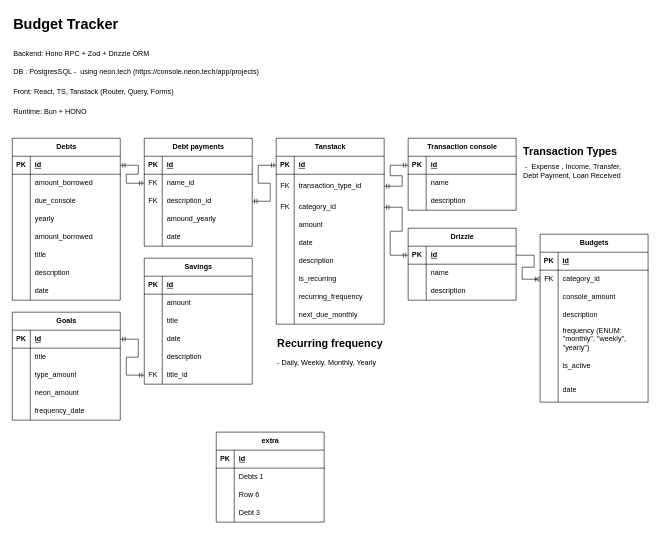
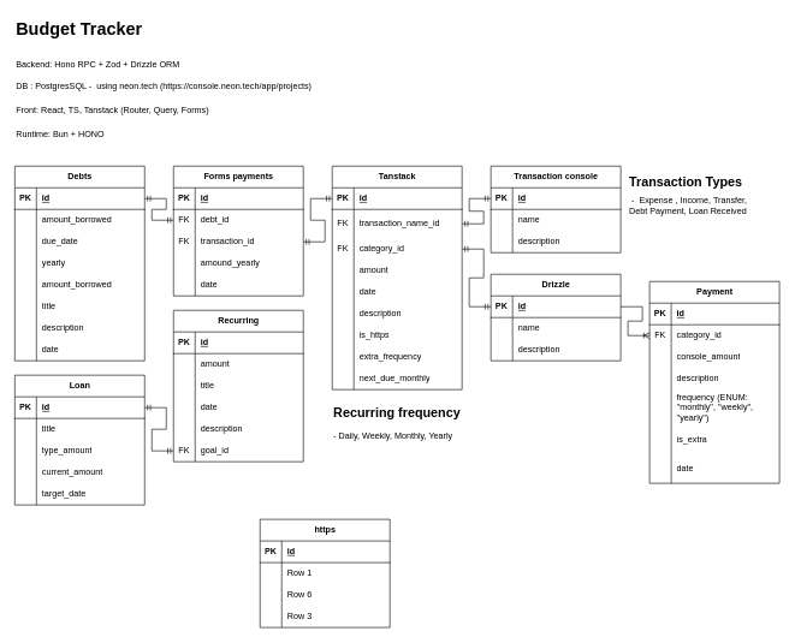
- <mxCell id="145" value="Debt payments" style="shape=table;startSize=30;container=1;collapsible=1;childLayout=tableLayout;fixedRows=1;rowLines=0;fontStyle=1;align=center;resizeLast=1;html=1;" parent="1" vertex="1"><mxGeometry x="240" y="230" width="180" height="180" as="geometry" /></mxCell>
+ <mxCell id="145" value="Forms payments" style="shape=table;startSize=30;container=1;collapsible=1;childLayout=tableLayout;fixedRows=1;rowLines=0;fontStyle=1;align=center;resizeLast=1;html=1;" parent="1" vertex="1"><mxGeometry x="240" y="230" width="180" height="180" as="geometry" /></mxCell>
- <mxCell id="151" value="name_id" style="shape=partialRectangle;connectable=0;fillColor=none;top=0;left=0;bottom=0;right=0;align=left;spacingLeft=6;overflow=hidden;whiteSpace=wrap;html=1;" parent="149" vertex="1"><mxGeometry x="30" width="150" height="30" as="geometry"><mxRectangle width="150" height="30" as="alternateBounds" /></mxGeometry></mxCell>
+ <mxCell id="151" value="debt_id" style="shape=partialRectangle;connectable=0;fillColor=none;top=0;left=0;bottom=0;right=0;align=left;spacingLeft=6;overflow=hidden;whiteSpace=wrap;html=1;" parent="149" vertex="1"><mxGeometry x="30" width="150" height="30" as="geometry"><mxRectangle width="150" height="30" as="alternateBounds" /></mxGeometry></mxCell>
- <mxCell id="8" value="transaction_type_id" style="shape=partialRectangle;connectable=0;fillColor=none;top=0;left=0;bottom=0;right=0;align=left;spacingLeft=6;overflow=hidden;whiteSpace=wrap;html=1;" parent="6" vertex="1"><mxGeometry x="30" width="150" height="40" as="geometry"><mxRectangle width="150" height="40" as="alternateBounds" /></mxGeometry></mxCell>
+ <mxCell id="8" value="transaction_name_id" style="shape=partialRectangle;connectable=0;fillColor=none;top=0;left=0;bottom=0;right=0;align=left;spacingLeft=6;overflow=hidden;whiteSpace=wrap;html=1;" parent="6" vertex="1"><mxGeometry x="30" width="150" height="40" as="geometry"><mxRectangle width="150" height="40" as="alternateBounds" /></mxGeometry></mxCell>
- <mxCell id="119" value="due_console" style="shape=partialRectangle;connectable=0;fillColor=none;top=0;left=0;bottom=0;right=0;align=left;spacingLeft=6;overflow=hidden;whiteSpace=wrap;html=1;" parent="117" vertex="1"><mxGeometry x="30" width="150" height="30" as="geometry"><mxRectangle width="150" height="30" as="alternateBounds" /></mxGeometry></mxCell>
+ <mxCell id="119" value="due_date" style="shape=partialRectangle;connectable=0;fillColor=none;top=0;left=0;bottom=0;right=0;align=left;spacingLeft=6;overflow=hidden;whiteSpace=wrap;html=1;" parent="117" vertex="1"><mxGeometry x="30" width="150" height="30" as="geometry"><mxRectangle width="150" height="30" as="alternateBounds" /></mxGeometry></mxCell>
- <mxCell id="154" value="description_id" style="shape=partialRectangle;connectable=0;fillColor=none;top=0;left=0;bottom=0;right=0;align=left;spacingLeft=6;overflow=hidden;whiteSpace=wrap;html=1;" parent="152" vertex="1"><mxGeometry x="30" width="150" height="30" as="geometry"><mxRectangle width="150" height="30" as="alternateBounds" /></mxGeometry></mxCell>
+ <mxCell id="154" value="transaction_id" style="shape=partialRectangle;connectable=0;fillColor=none;top=0;left=0;bottom=0;right=0;align=left;spacingLeft=6;overflow=hidden;whiteSpace=wrap;html=1;" parent="152" vertex="1"><mxGeometry x="30" width="150" height="30" as="geometry"><mxRectangle width="150" height="30" as="alternateBounds" /></mxGeometry></mxCell>
- <mxCell id="30" value="Budgets" style="shape=table;startSize=30;container=1;collapsible=1;childLayout=tableLayout;fixedRows=1;rowLines=0;fontStyle=1;align=center;resizeLast=1;html=1;" parent="1" vertex="1"><mxGeometry x="900" y="390" width="180" height="280.0" as="geometry" /></mxCell>
+ <mxCell id="30" value="Payment" style="shape=table;startSize=30;container=1;collapsible=1;childLayout=tableLayout;fixedRows=1;rowLines=0;fontStyle=1;align=center;resizeLast=1;html=1;" parent="1" vertex="1"><mxGeometry x="900" y="390" width="180" height="280.0" as="geometry" /></mxCell>
- <mxCell id="75" value="Savings" style="shape=table;startSize=30;container=1;collapsible=1;childLayout=tableLayout;fixedRows=1;rowLines=0;fontStyle=1;align=center;resizeLast=1;html=1;" parent="1" vertex="1"><mxGeometry x="240" y="430" width="180" height="210" as="geometry" /></mxCell>
+ <mxCell id="75" value="Recurring" style="shape=table;startSize=30;container=1;collapsible=1;childLayout=tableLayout;fixedRows=1;rowLines=0;fontStyle=1;align=center;resizeLast=1;html=1;" parent="1" vertex="1"><mxGeometry x="240" y="430" width="180" height="210" as="geometry" /></mxCell>
- <mxCell id="23" value="is_recurring" style="shape=partialRectangle;connectable=0;fillColor=none;top=0;left=0;bottom=0;right=0;align=left;spacingLeft=6;overflow=hidden;whiteSpace=wrap;html=1;" parent="21" vertex="1"><mxGeometry x="30" width="150" height="30" as="geometry"><mxRectangle width="150" height="30" as="alternateBounds" /></mxGeometry></mxCell>
+ <mxCell id="23" value="is_https" style="shape=partialRectangle;connectable=0;fillColor=none;top=0;left=0;bottom=0;right=0;align=left;spacingLeft=6;overflow=hidden;whiteSpace=wrap;html=1;" parent="21" vertex="1"><mxGeometry x="30" width="150" height="30" as="geometry"><mxRectangle width="150" height="30" as="alternateBounds" /></mxGeometry></mxCell>
- <mxCell id="26" value="recurring_frequency" style="shape=partialRectangle;connectable=0;fillColor=none;top=0;left=0;bottom=0;right=0;align=left;spacingLeft=6;overflow=hidden;whiteSpace=wrap;html=1;" parent="24" vertex="1"><mxGeometry x="30" width="150" height="30" as="geometry"><mxRectangle width="150" height="30" as="alternateBounds" /></mxGeometry></mxCell>
+ <mxCell id="26" value="extra_frequency" style="shape=partialRectangle;connectable=0;fillColor=none;top=0;left=0;bottom=0;right=0;align=left;spacingLeft=6;overflow=hidden;whiteSpace=wrap;html=1;" parent="24" vertex="1"><mxGeometry x="30" width="150" height="30" as="geometry"><mxRectangle width="150" height="30" as="alternateBounds" /></mxGeometry></mxCell>
- <mxCell id="94" value="Goals" style="shape=table;startSize=30;container=1;collapsible=1;childLayout=tableLayout;fixedRows=1;rowLines=0;fontStyle=1;align=center;resizeLast=1;html=1;" parent="1" vertex="1"><mxGeometry x="20" y="520" width="180" height="180" as="geometry" /></mxCell>
+ <mxCell id="94" value="Loan" style="shape=table;startSize=30;container=1;collapsible=1;childLayout=tableLayout;fixedRows=1;rowLines=0;fontStyle=1;align=center;resizeLast=1;html=1;" parent="1" vertex="1"><mxGeometry x="20" y="520" width="180" height="180" as="geometry" /></mxCell>
- <mxCell id="48" value="is_active" style="shape=partialRectangle;connectable=0;fillColor=none;top=0;left=0;bottom=0;right=0;align=left;spacingLeft=6;overflow=hidden;whiteSpace=wrap;html=1;" vertex="1" parent="46"><mxGeometry x="30" width="150" height="40" as="geometry"><mxRectangle width="150" height="40" as="alternateBounds" /></mxGeometry></mxCell>
+ <mxCell id="48" value="is_extra" style="shape=partialRectangle;connectable=0;fillColor=none;top=0;left=0;bottom=0;right=0;align=left;spacingLeft=6;overflow=hidden;whiteSpace=wrap;html=1;" vertex="1" parent="46"><mxGeometry x="30" width="150" height="40" as="geometry"><mxRectangle width="150" height="40" as="alternateBounds" /></mxGeometry></mxCell>
- <mxCell id="93" value="title_id" style="shape=partialRectangle;connectable=0;fillColor=none;top=0;left=0;bottom=0;right=0;align=left;spacingLeft=6;overflow=hidden;whiteSpace=wrap;html=1;" vertex="1" parent="91"><mxGeometry x="30" width="150" height="30" as="geometry"><mxRectangle width="150" height="30" as="alternateBounds" /></mxGeometry></mxCell>
+ <mxCell id="93" value="goal_id" style="shape=partialRectangle;connectable=0;fillColor=none;top=0;left=0;bottom=0;right=0;align=left;spacingLeft=6;overflow=hidden;whiteSpace=wrap;html=1;" vertex="1" parent="91"><mxGeometry x="30" width="150" height="30" as="geometry"><mxRectangle width="150" height="30" as="alternateBounds" /></mxGeometry></mxCell>
- <mxCell id="106" value="neon_amount" style="shape=partialRectangle;connectable=0;fillColor=none;top=0;left=0;bottom=0;right=0;align=left;spacingLeft=6;overflow=hidden;whiteSpace=wrap;html=1;" parent="104" vertex="1"><mxGeometry x="30" width="150" height="30" as="geometry"><mxRectangle width="150" height="30" as="alternateBounds" /></mxGeometry></mxCell>
+ <mxCell id="106" value="current_amount" style="shape=partialRectangle;connectable=0;fillColor=none;top=0;left=0;bottom=0;right=0;align=left;spacingLeft=6;overflow=hidden;whiteSpace=wrap;html=1;" parent="104" vertex="1"><mxGeometry x="30" width="150" height="30" as="geometry"><mxRectangle width="150" height="30" as="alternateBounds" /></mxGeometry></mxCell>
- <mxCell id="109" value="frequency_date" style="shape=partialRectangle;connectable=0;fillColor=none;top=0;left=0;bottom=0;right=0;align=left;spacingLeft=6;overflow=hidden;whiteSpace=wrap;html=1;" parent="107" vertex="1"><mxGeometry x="30" width="150" height="30" as="geometry"><mxRectangle width="150" height="30" as="alternateBounds" /></mxGeometry></mxCell>
+ <mxCell id="109" value="target_date" style="shape=partialRectangle;connectable=0;fillColor=none;top=0;left=0;bottom=0;right=0;align=left;spacingLeft=6;overflow=hidden;whiteSpace=wrap;html=1;" parent="107" vertex="1"><mxGeometry x="30" width="150" height="30" as="geometry"><mxRectangle width="150" height="30" as="alternateBounds" /></mxGeometry></mxCell>
- <mxCell id="52" value="extra" style="shape=table;startSize=30;container=1;collapsible=1;childLayout=tableLayout;fixedRows=1;rowLines=0;fontStyle=1;align=center;resizeLast=1;html=1;" parent="1" vertex="1"><mxGeometry x="360" y="720" width="180" height="150" as="geometry" /></mxCell>
+ <mxCell id="52" value="https" style="shape=table;startSize=30;container=1;collapsible=1;childLayout=tableLayout;fixedRows=1;rowLines=0;fontStyle=1;align=center;resizeLast=1;html=1;" parent="1" vertex="1"><mxGeometry x="360" y="720" width="180" height="150" as="geometry" /></mxCell>
- <mxCell id="58" value="Debts 1" style="shape=partialRectangle;connectable=0;fillColor=none;top=0;left=0;bottom=0;right=0;align=left;spacingLeft=6;overflow=hidden;whiteSpace=wrap;html=1;" parent="56" vertex="1"><mxGeometry x="30" width="150" height="30" as="geometry"><mxRectangle width="150" height="30" as="alternateBounds" /></mxGeometry></mxCell>
+ <mxCell id="58" value="Row 1" style="shape=partialRectangle;connectable=0;fillColor=none;top=0;left=0;bottom=0;right=0;align=left;spacingLeft=6;overflow=hidden;whiteSpace=wrap;html=1;" parent="56" vertex="1"><mxGeometry x="30" width="150" height="30" as="geometry"><mxRectangle width="150" height="30" as="alternateBounds" /></mxGeometry></mxCell>
- <mxCell id="64" value="Debt 3" style="shape=partialRectangle;connectable=0;fillColor=none;top=0;left=0;bottom=0;right=0;align=left;spacingLeft=6;overflow=hidden;whiteSpace=wrap;html=1;" parent="62" vertex="1"><mxGeometry x="30" width="150" height="30" as="geometry"><mxRectangle width="150" height="30" as="alternateBounds" /></mxGeometry></mxCell>
+ <mxCell id="64" value="Row 3" style="shape=partialRectangle;connectable=0;fillColor=none;top=0;left=0;bottom=0;right=0;align=left;spacingLeft=6;overflow=hidden;whiteSpace=wrap;html=1;" parent="62" vertex="1"><mxGeometry x="30" width="150" height="30" as="geometry"><mxRectangle width="150" height="30" as="alternateBounds" /></mxGeometry></mxCell>
